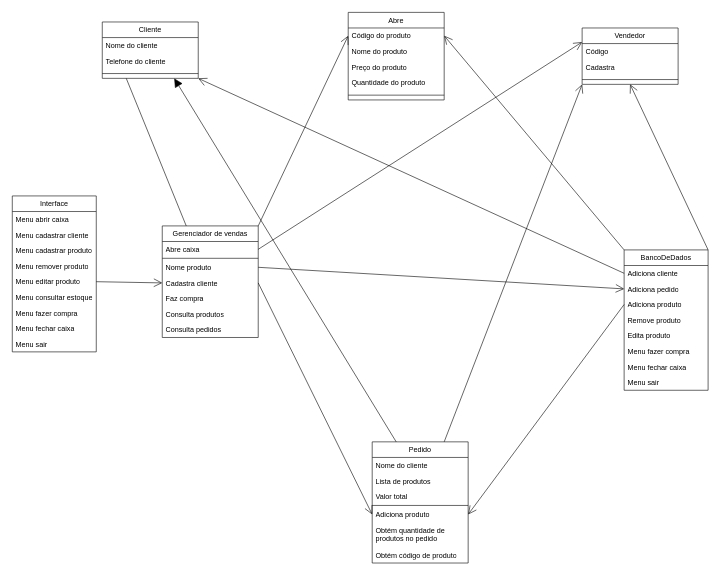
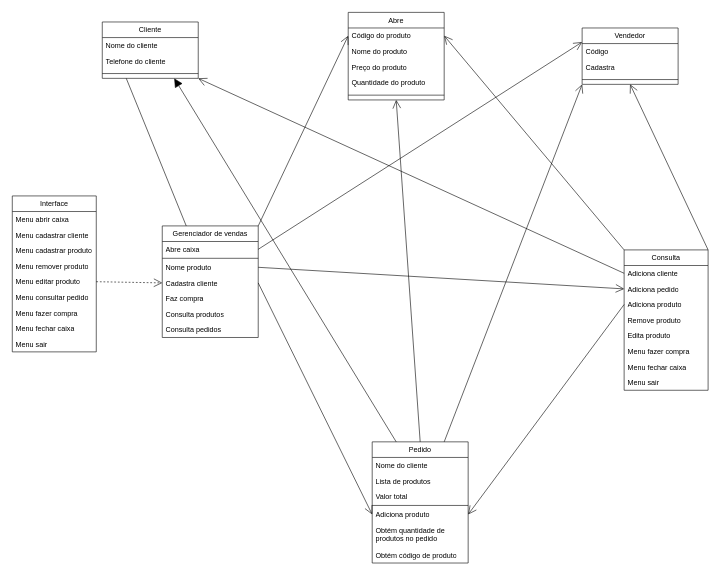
- <mxCell id="23" value="BancoDeDados" style="swimlane;fontStyle=0;childLayout=stackLayout;horizontal=1;startSize=26;fillColor=none;horizontalStack=0;resizeParent=1;resizeParentMax=0;resizeLast=0;collapsible=1;marginBottom=0;whiteSpace=wrap;html=1;" vertex="1" parent="1"><mxGeometry x="1040" y="416" width="140" height="234" as="geometry" /></mxCell>
+ <mxCell id="23" value="Consulta" style="swimlane;fontStyle=0;childLayout=stackLayout;horizontal=1;startSize=26;fillColor=none;horizontalStack=0;resizeParent=1;resizeParentMax=0;resizeLast=0;collapsible=1;marginBottom=0;whiteSpace=wrap;html=1;" vertex="1" parent="1"><mxGeometry x="1040" y="416" width="140" height="234" as="geometry" /></mxCell>
+ <mxCell id="55" value="" style="endArrow=open;endFill=1;endSize=12;html=1;rounded=0;exitX=0.5;exitY=0;exitDx=0;exitDy=0;entryX=0.5;entryY=1;entryDx=0;entryDy=0;" edge="1" parent="1" source="40" target="13"><mxGeometry width="160" relative="1" as="geometry"><mxPoint x="660" y="516" as="sourcePoint" /><mxPoint x="680" y="236" as="targetPoint" /></mxGeometry></mxCell>
- <mxCell id="12" value="" style="endArrow=open;endFill=1;endSize=12;html=1;rounded=0;entryX=0;entryY=0.5;entryDx=0;entryDy=0;exitX=1;exitY=0.5;exitDx=0;exitDy=0;" edge="1" parent="1" source="7" target="36"><mxGeometry width="160" relative="1" as="geometry"><mxPoint x="160" y="455.5" as="sourcePoint" /><mxPoint x="320" y="455.5" as="targetPoint" /></mxGeometry></mxCell>
+ <mxCell id="12" value="" style="endArrow=open;endFill=1;endSize=12;html=1;rounded=0;entryX=0;entryY=0.5;entryDx=0;entryDy=0;exitX=1;exitY=0.5;exitDx=0;exitDy=0;dashed=1;" edge="1" parent="1" source="7" target="36"><mxGeometry width="160" relative="1" as="geometry"><mxPoint x="160" y="455.5" as="sourcePoint" /><mxPoint x="320" y="455.5" as="targetPoint" /></mxGeometry></mxCell>
- <mxCell id="8" value="Menu consultar estoque" style="text;strokeColor=none;fillColor=none;align=left;verticalAlign=top;spacingLeft=4;spacingRight=4;overflow=hidden;rotatable=0;points=[[0,0.5],[1,0.5]];portConstraint=eastwest;whiteSpace=wrap;html=1;" vertex="1" parent="2"><mxGeometry y="156" width="140" height="26" as="geometry" /></mxCell>
+ <mxCell id="8" value="Menu consultar pedido" style="text;strokeColor=none;fillColor=none;align=left;verticalAlign=top;spacingLeft=4;spacingRight=4;overflow=hidden;rotatable=0;points=[[0,0.5],[1,0.5]];portConstraint=eastwest;whiteSpace=wrap;html=1;" vertex="1" parent="2"><mxGeometry y="156" width="140" height="26" as="geometry" /></mxCell>
